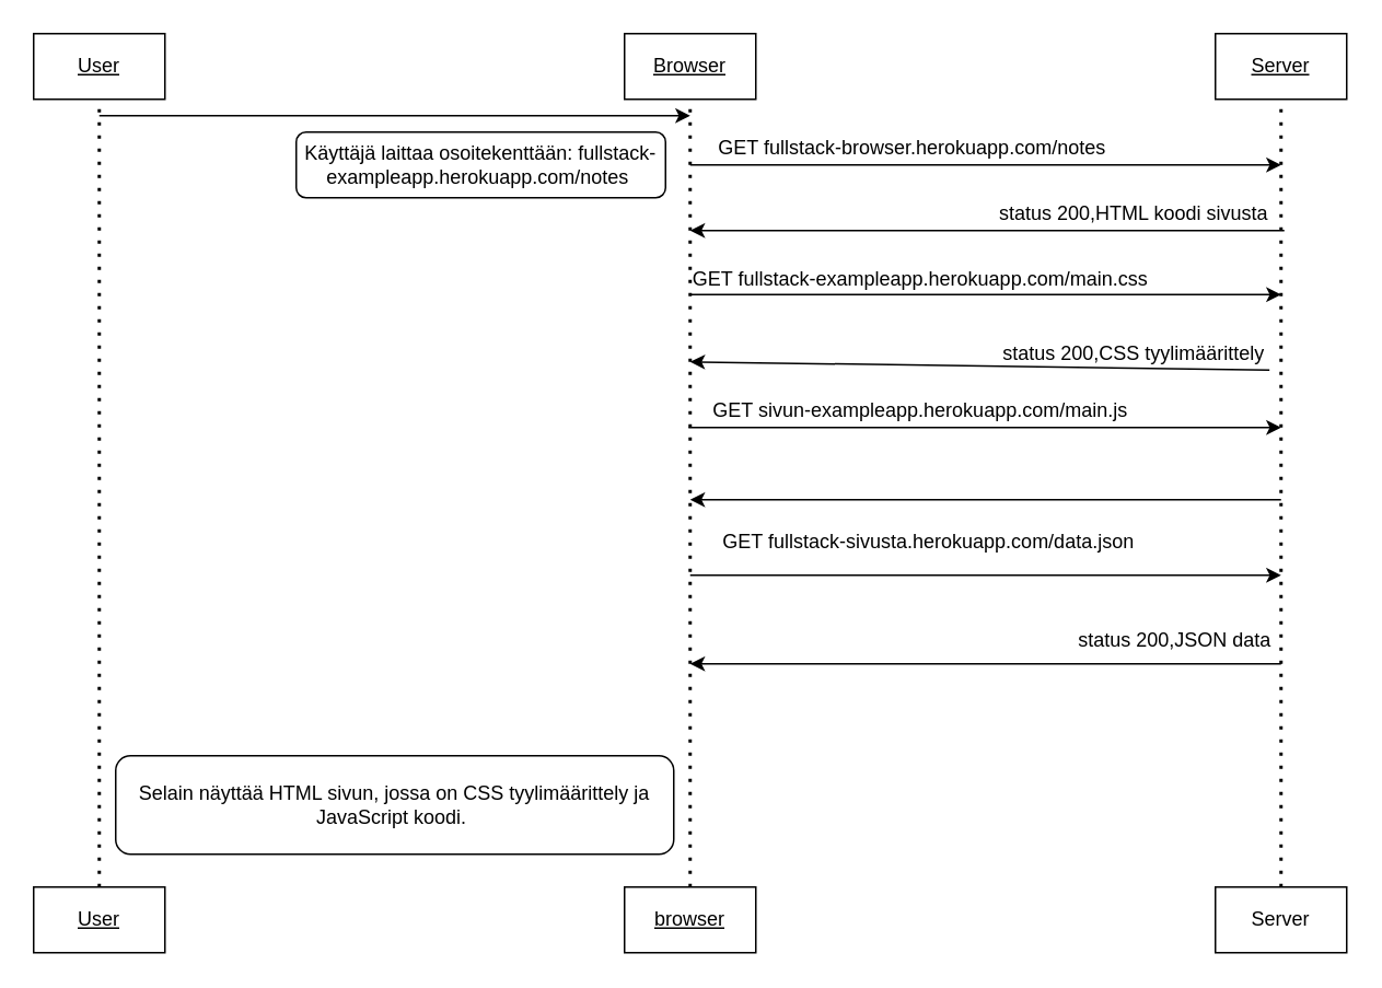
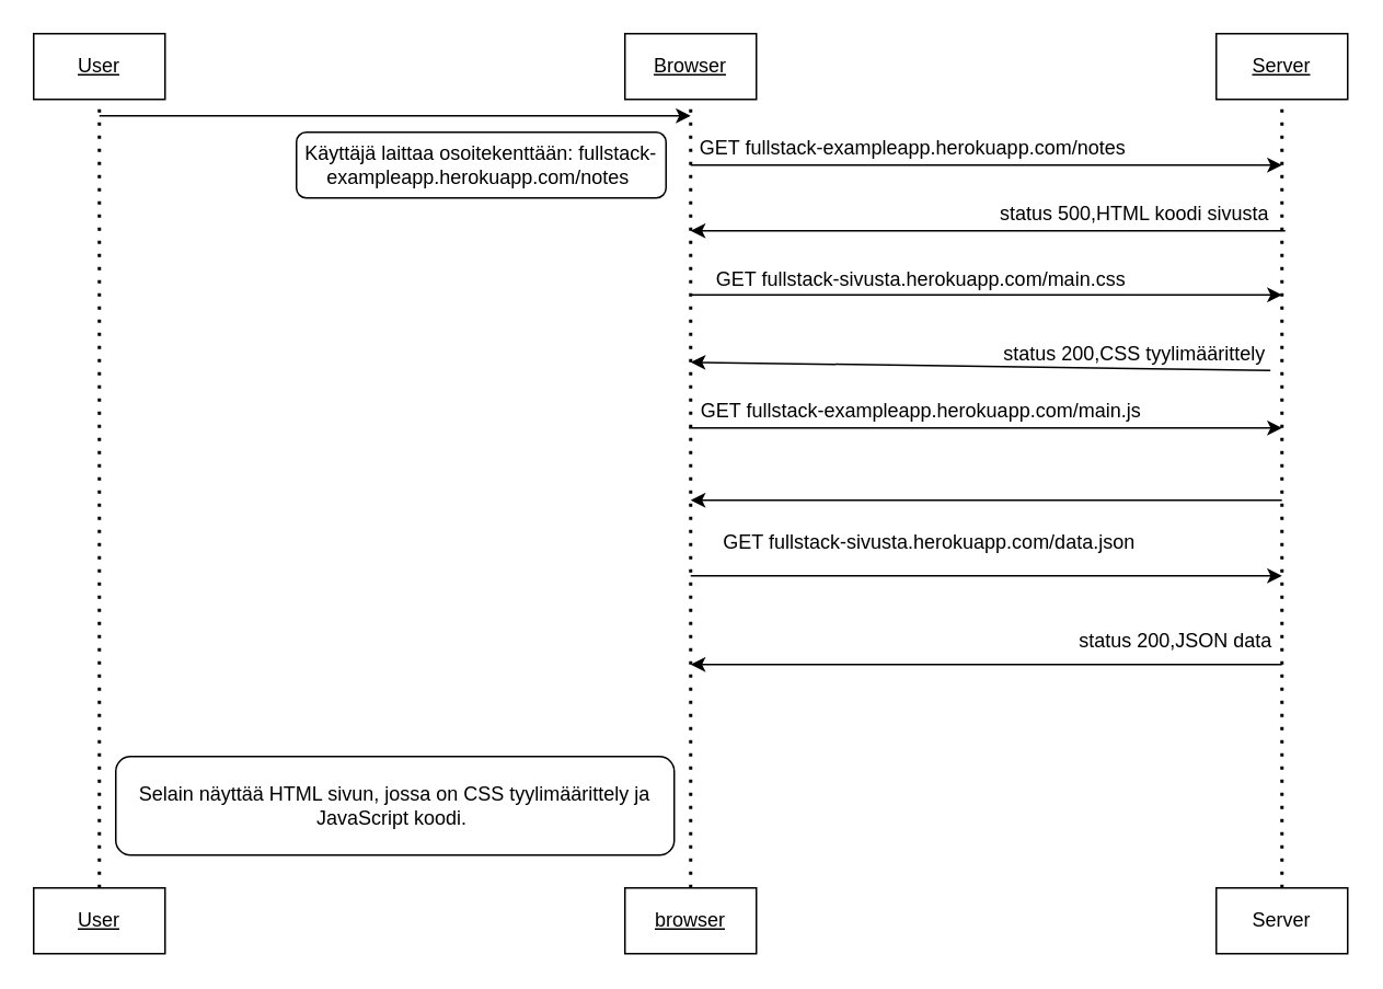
- <mxCell id="21" value="GET fullstack-browser.herokuapp.com/notes" style="text;html=1;align=center;verticalAlign=middle;resizable=0;points=[];autosize=1;" parent="1" vertex="1"><mxGeometry x="420" y="80" width="270" height="20" as="geometry" /></mxCell>
+ <mxCell id="21" value="GET fullstack-exampleapp.herokuapp.com/notes" style="text;html=1;align=center;verticalAlign=middle;resizable=0;points=[];autosize=1;" parent="1" vertex="1"><mxGeometry x="420" y="80" width="270" height="20" as="geometry" /></mxCell>
- <mxCell id="22" value="status 200,HTML koodi sivusta" style="text;html=1;align=center;verticalAlign=middle;resizable=0;points=[];autosize=1;" parent="1" vertex="1"><mxGeometry x="600" y="120" width="180" height="20" as="geometry" /></mxCell>
+ <mxCell id="22" value="status 500,HTML koodi sivusta" style="text;html=1;align=center;verticalAlign=middle;resizable=0;points=[];autosize=1;" parent="1" vertex="1"><mxGeometry x="600" y="120" width="180" height="20" as="geometry" /></mxCell>
- <mxCell id="24" value="GET fullstack-exampleapp.herokuapp.com/main.css" style="text;html=1;align=center;verticalAlign=middle;resizable=0;points=[];autosize=1;" parent="1" vertex="1"><mxGeometry x="415" y="160" width="290" height="20" as="geometry" /></mxCell>
+ <mxCell id="24" value="GET fullstack-sivusta.herokuapp.com/main.css" style="text;html=1;align=center;verticalAlign=middle;resizable=0;points=[];autosize=1;" parent="1" vertex="1"><mxGeometry x="415" y="160" width="290" height="20" as="geometry" /></mxCell>
- <mxCell id="23" value="GET sivun-exampleapp.herokuapp.com/main.js" style="text;html=1;align=center;verticalAlign=middle;resizable=0;points=[];autosize=1;" parent="1" vertex="1"><mxGeometry x="420" y="240" width="280" height="20" as="geometry" /></mxCell>
+ <mxCell id="23" value="GET fullstack-exampleapp.herokuapp.com/main.js" style="text;html=1;align=center;verticalAlign=middle;resizable=0;points=[];autosize=1;" parent="1" vertex="1"><mxGeometry x="420" y="240" width="280" height="20" as="geometry" /></mxCell>
